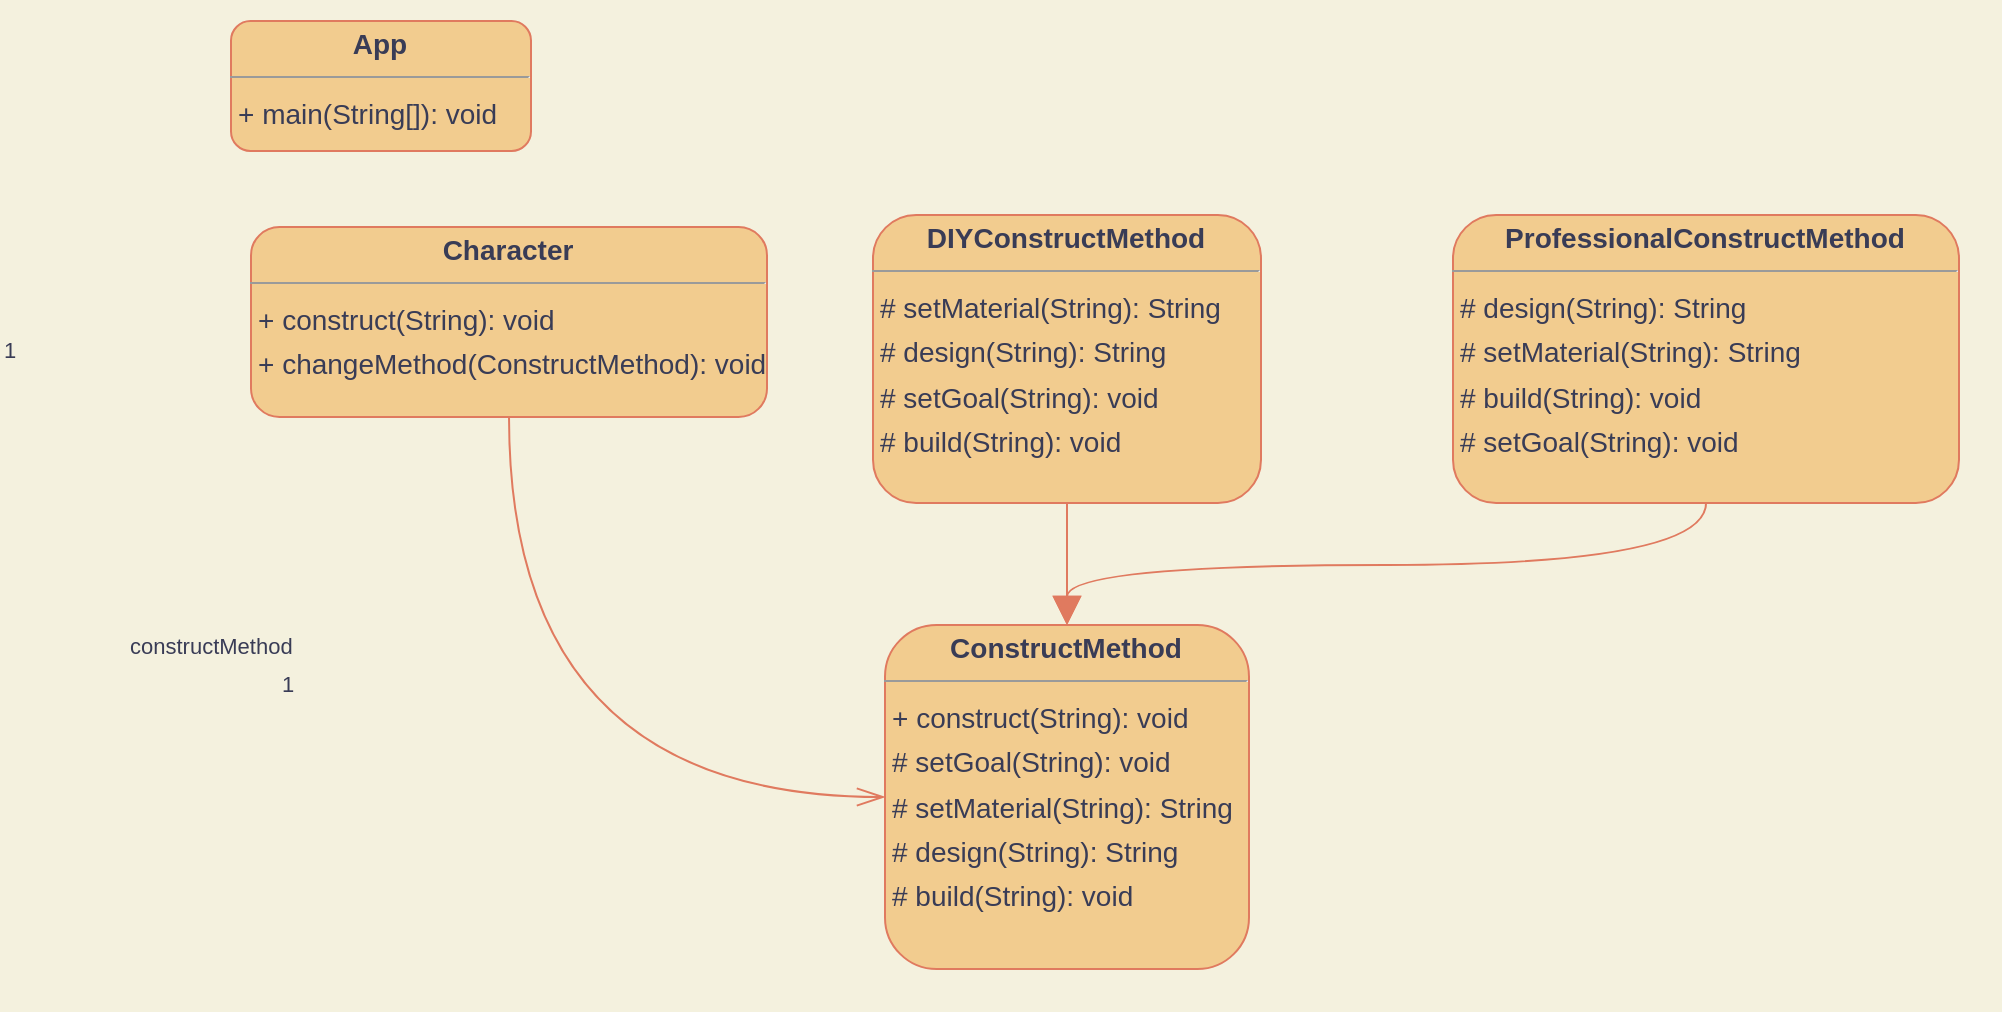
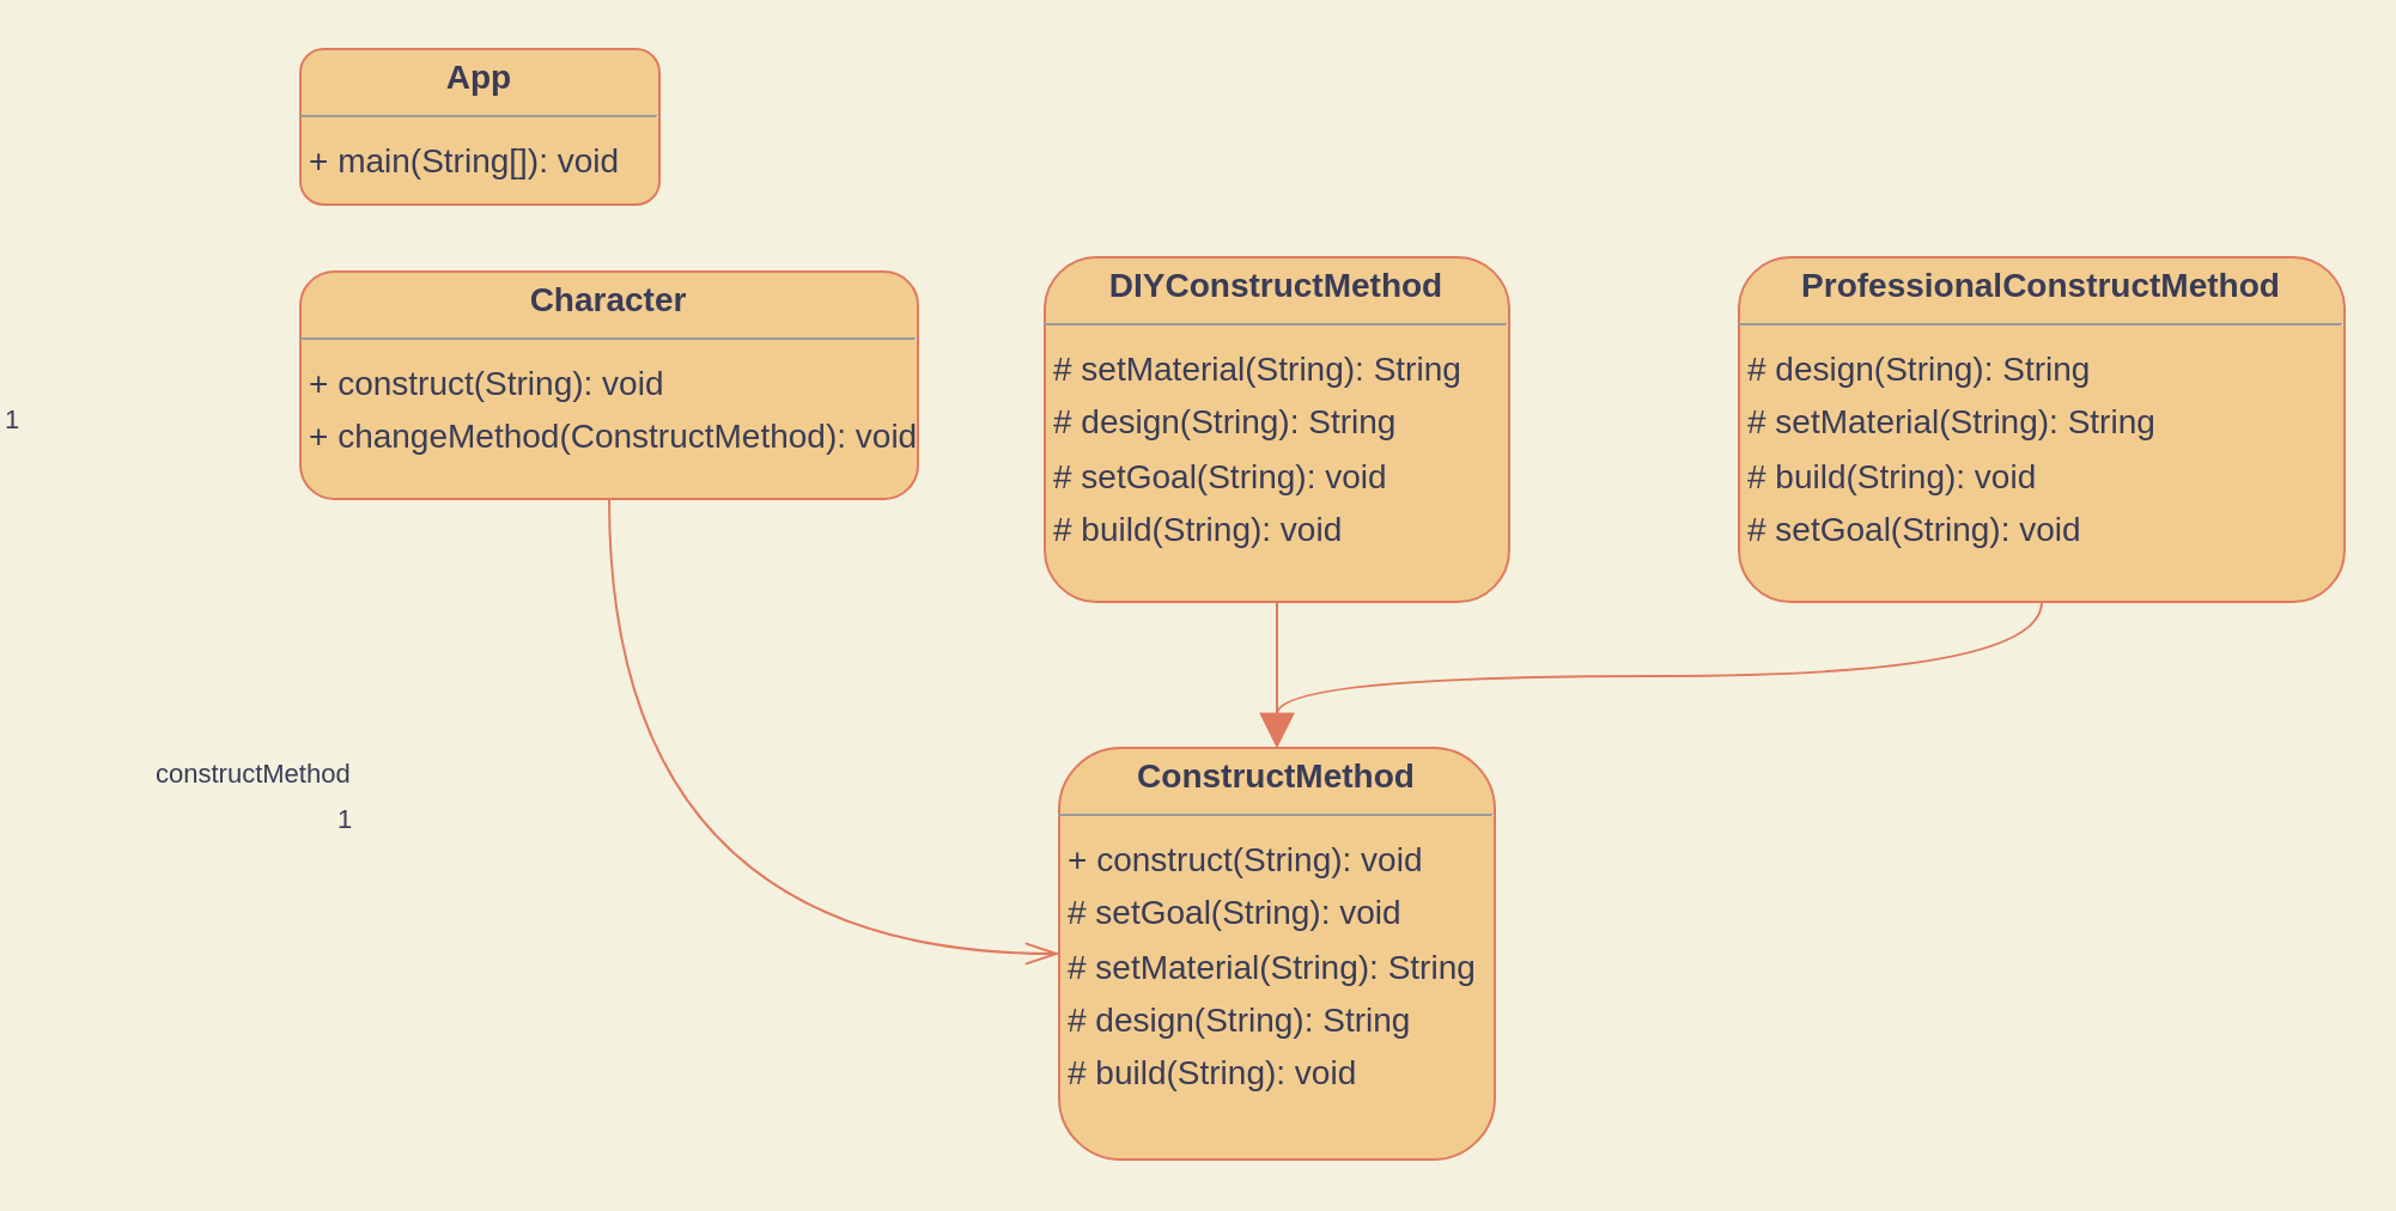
- <mxCell id="2" value="&lt;p style=&quot;margin:0px;margin-top:4px;text-align:center;&quot;&gt;&lt;b&gt;App&lt;/b&gt;&lt;/p&gt;&lt;hr size=&quot;1&quot;/&gt;&lt;p style=&quot;margin:0 0 0 4px;line-height:1.6;&quot;&gt;+ main(String[]): void&lt;/p&gt;" style="verticalAlign=top;align=left;overflow=fill;fontSize=14;fontFamily=Helvetica;html=1;shadow=0;comic=0;labelBackgroundColor=none;strokeWidth=1;fillColor=#F2CC8F;strokeColor=#E07A5F;fontColor=#393C56;rounded=1;" parent="1" vertex="1"><mxGeometry x="10" y="10" width="150" height="65" as="geometry" /></mxCell>
+ <mxCell id="2" value="&lt;p style=&quot;margin:0px;margin-top:4px;text-align:center;&quot;&gt;&lt;b&gt;App&lt;/b&gt;&lt;/p&gt;&lt;hr size=&quot;1&quot;/&gt;&lt;p style=&quot;margin:0 0 0 4px;line-height:1.6;&quot;&gt;+ main(String[]): void&lt;/p&gt;" style="verticalAlign=top;align=left;overflow=fill;fontSize=14;fontFamily=Helvetica;html=1;shadow=0;comic=0;labelBackgroundColor=none;strokeWidth=1;fillColor=#F2CC8F;strokeColor=#E07A5F;fontColor=#393C56;rounded=1;" parent="1" vertex="1"><mxGeometry x="20" y="20" width="150" height="65" as="geometry" /></mxCell>
